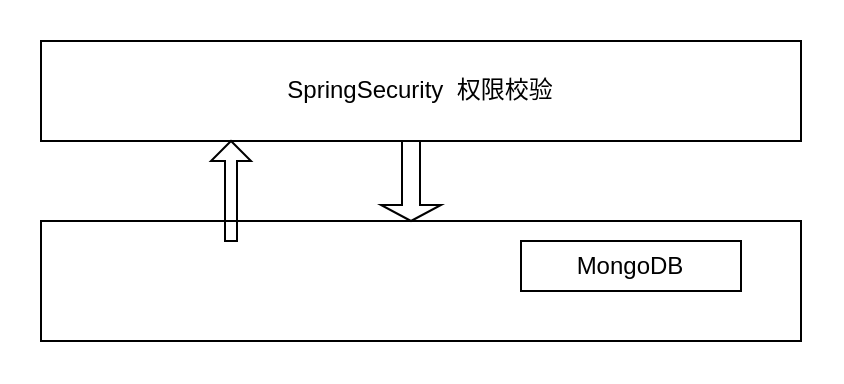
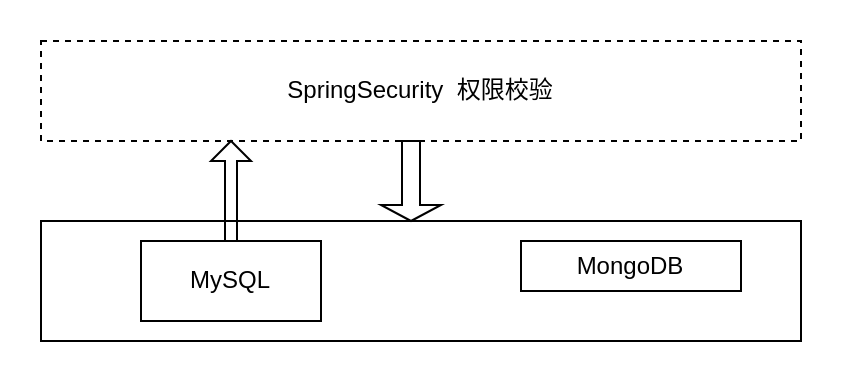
- <mxCell id="5" value="SpringSecurity&amp;nbsp; 权限校验" style="rounded=0;whiteSpace=wrap;html=1;fillColor=none;" vertex="1" parent="1"><mxGeometry x="20" y="20" width="380" height="50" as="geometry" /></mxCell>
+ <mxCell id="5" value="SpringSecurity&amp;nbsp; 权限校验" style="rounded=0;whiteSpace=wrap;html=1;fillColor=none;dashed=1;" vertex="1" parent="1"><mxGeometry x="20" y="20" width="380" height="50" as="geometry" /></mxCell>
+ <mxCell id="3" value="MySQL" style="rounded=0;whiteSpace=wrap;html=1;fillColor=none;" vertex="1" parent="1"><mxGeometry x="70" y="120" width="90" height="40" as="geometry" /></mxCell>
